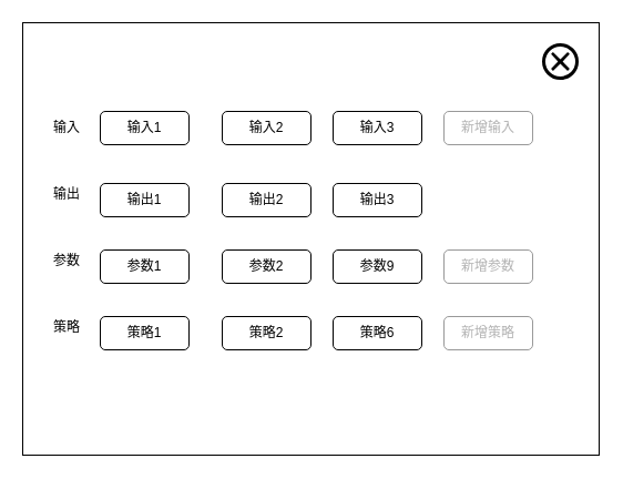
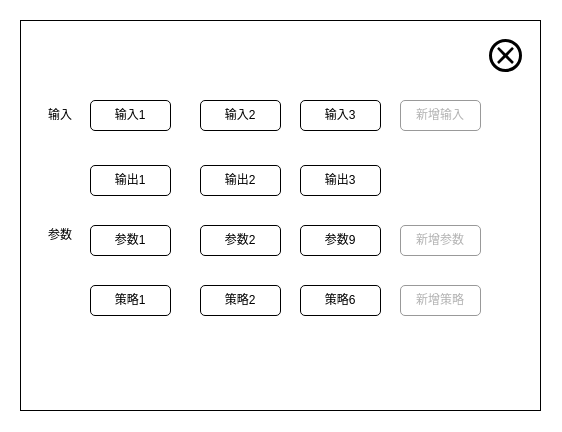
- <mxCell id="5" value="输出" style="text;html=1;align=center;verticalAlign=middle;whiteSpace=wrap;rounded=0;" vertex="1" parent="1"><mxGeometry x="30" y="160" width="60" height="30" as="geometry" /></mxCell>
- <mxCell id="7" value="策略" style="text;html=1;align=center;verticalAlign=middle;whiteSpace=wrap;rounded=0;" vertex="1" parent="1"><mxGeometry x="30" y="280" width="60" height="30" as="geometry" /></mxCell>
